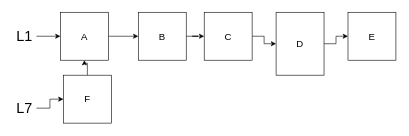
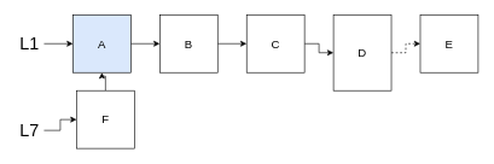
- <mxCell id="4" value="&lt;font size=&quot;3&quot;&gt;A&lt;/font&gt;" style="whiteSpace=wrap;html=1;aspect=fixed;" parent="1" vertex="1"><mxGeometry x="100" y="20" width="80" height="80" as="geometry" /></mxCell>
+ <mxCell id="4" value="&lt;font size=&quot;3&quot;&gt;A&lt;/font&gt;" style="whiteSpace=wrap;html=1;aspect=fixed;fillColor=#dae8fc;" parent="1" vertex="1"><mxGeometry x="100" y="20" width="80" height="80" as="geometry" /></mxCell>
- <mxCell id="6" value="&lt;font size=&quot;3&quot;&gt;B&lt;/font&gt;" style="whiteSpace=wrap;html=1;aspect=fixed;" parent="1" vertex="1"><mxGeometry x="230" y="20" width="80" height="80" as="geometry" /></mxCell>
+ <mxCell id="6" value="&lt;font size=&quot;3&quot;&gt;B&lt;/font&gt;" style="whiteSpace=wrap;html=1;aspect=fixed;" parent="1" vertex="1"><mxGeometry x="220" y="20" width="80" height="80" as="geometry" /></mxCell>
- <mxCell id="9" value="" style="edgeStyle=orthogonalEdgeStyle;rounded=0;orthogonalLoop=1;jettySize=auto;html=1;" parent="1" source="10" target="2" edge="1"><mxGeometry relative="1" as="geometry" /></mxCell>
+ <mxCell id="9" value="" style="edgeStyle=orthogonalEdgeStyle;rounded=0;orthogonalLoop=1;jettySize=auto;html=1;dashed=1;" parent="1" source="10" target="2" edge="1"><mxGeometry relative="1" as="geometry" /></mxCell>
